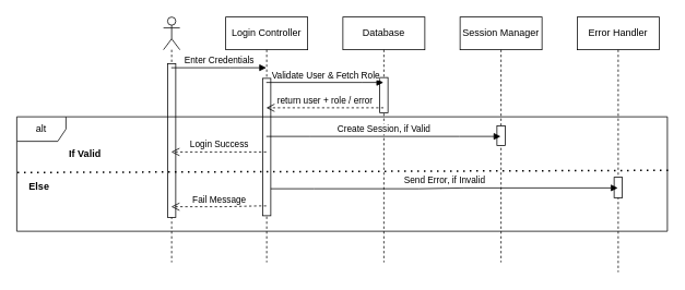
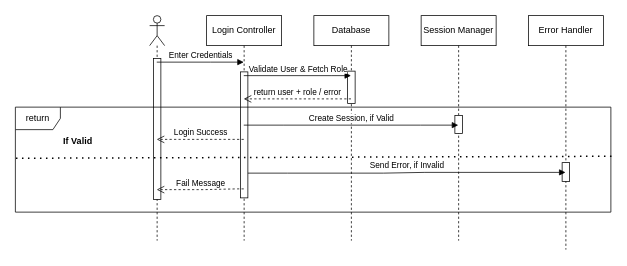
- <mxCell id="18" value="alt" style="shape=umlFrame;whiteSpace=wrap;html=1;pointerEvents=0;" vertex="1" parent="1"><mxGeometry x="20" y="142" width="794" height="140" as="geometry" /></mxCell>
+ <mxCell id="18" value="return" style="shape=umlFrame;whiteSpace=wrap;html=1;pointerEvents=0;" vertex="1" parent="1"><mxGeometry x="20" y="142" width="794" height="140" as="geometry" /></mxCell>
- <mxCell id="22" value="&lt;b&gt;Else&lt;/b&gt;" style="text;html=1;align=center;verticalAlign=middle;resizable=0;points=[];autosize=1;strokeColor=none;fillColor=none;" vertex="1" parent="1"><mxGeometry x="25.5" y="214" width="43" height="26" as="geometry" /></mxCell>
